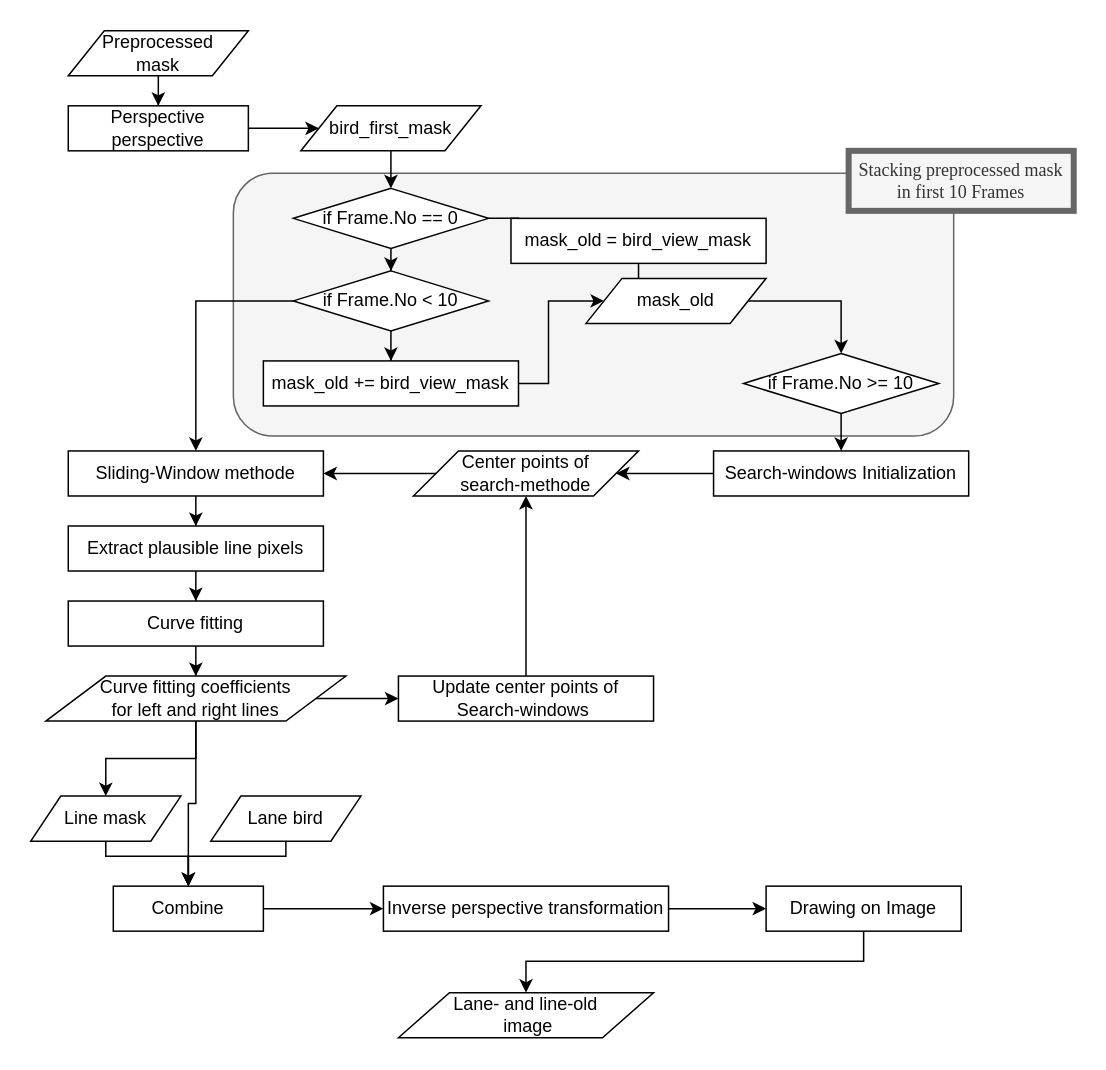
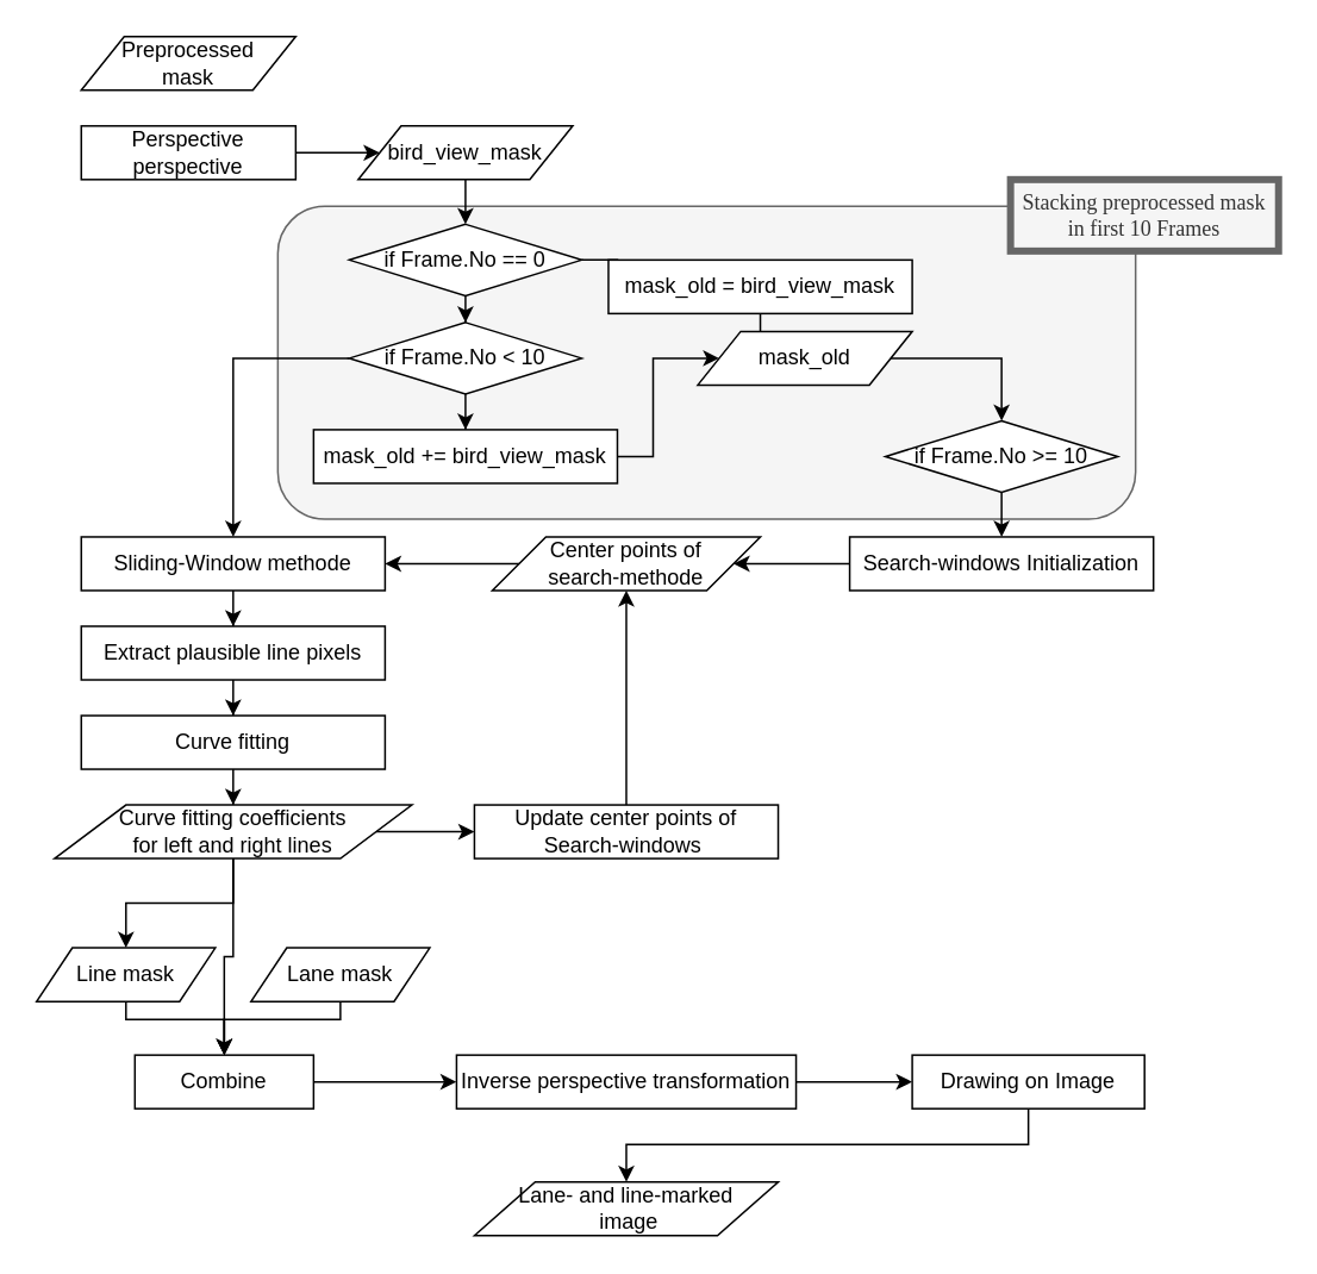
- <mxCell id="3" style="edgeStyle=orthogonalEdgeStyle;rounded=0;orthogonalLoop=1;jettySize=auto;html=1;entryX=0.5;entryY=0;entryDx=0;entryDy=0;" parent="1" source="4" target="6" edge="1"><mxGeometry relative="1" as="geometry" /></mxCell>
- <mxCell id="13" value="bird_first_mask" style="shape=parallelogram;perimeter=parallelogramPerimeter;whiteSpace=wrap;html=1;" parent="1" vertex="1"><mxGeometry x="200" y="70" width="120" height="30" as="geometry" /></mxCell>
+ <mxCell id="13" value="bird_view_mask" style="shape=parallelogram;perimeter=parallelogramPerimeter;whiteSpace=wrap;html=1;" parent="1" vertex="1"><mxGeometry x="200" y="70" width="120" height="30" as="geometry" /></mxCell>
- <mxCell id="38" value="Lane bird" style="shape=parallelogram;perimeter=parallelogramPerimeter;whiteSpace=wrap;html=1;" parent="1" vertex="1"><mxGeometry x="140" y="530" width="100" height="30" as="geometry" /></mxCell>
+ <mxCell id="38" value="Lane mask" style="shape=parallelogram;perimeter=parallelogramPerimeter;whiteSpace=wrap;html=1;" parent="1" vertex="1"><mxGeometry x="140" y="530" width="100" height="30" as="geometry" /></mxCell>
- <mxCell id="49" value="Lane- and line-old&lt;br&gt;&amp;nbsp;image" style="shape=parallelogram;perimeter=parallelogramPerimeter;whiteSpace=wrap;html=1;" parent="1" vertex="1"><mxGeometry x="265" y="661" width="170" height="30" as="geometry" /></mxCell>
+ <mxCell id="49" value="Lane- and line-marked&lt;br&gt;&amp;nbsp;image" style="shape=parallelogram;perimeter=parallelogramPerimeter;whiteSpace=wrap;html=1;" parent="1" vertex="1"><mxGeometry x="265" y="661" width="170" height="30" as="geometry" /></mxCell>
